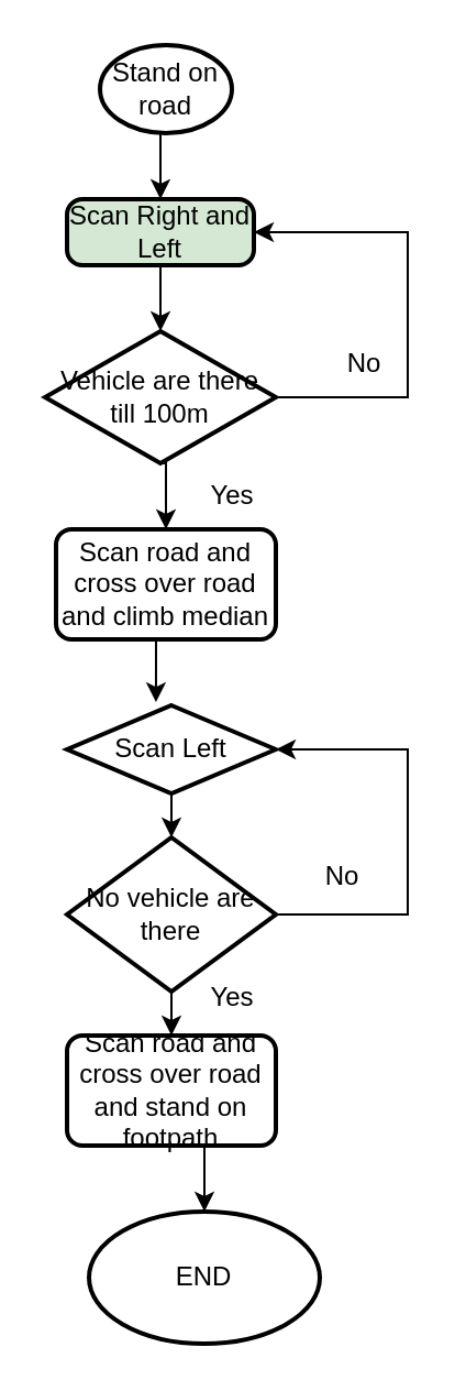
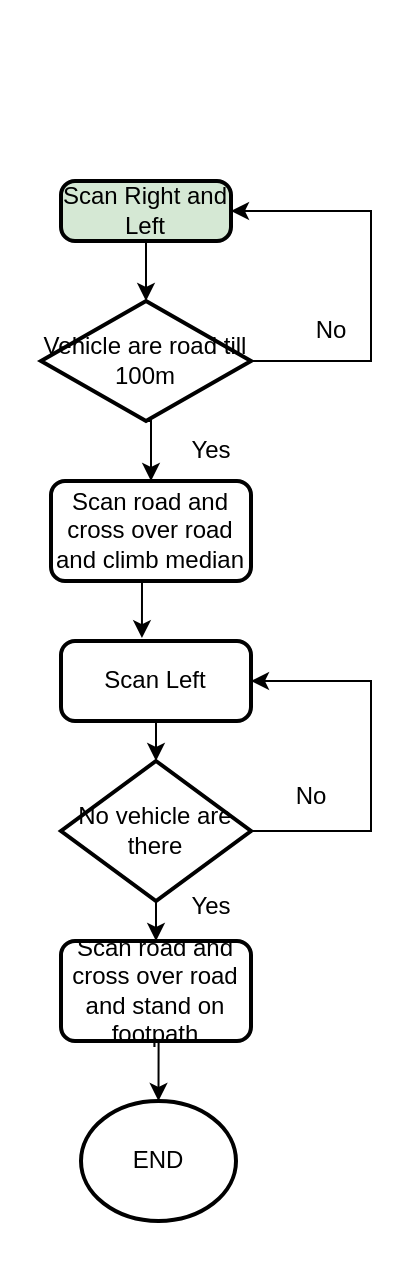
- <mxCell id="3" value="Stand on road" style="strokeWidth=2;html=1;shape=mxgraph.flowchart.start_2;whiteSpace=wrap;" vertex="1" parent="1"><mxGeometry x="45" y="20" width="60" height="40" as="geometry" /></mxCell>
- <mxCell id="2" style="edgeStyle=orthogonalEdgeStyle;rounded=0;orthogonalLoop=1;jettySize=auto;html=1;exitX=0.5;exitY=1;exitDx=0;exitDy=0;exitPerimeter=0;entryX=0.5;entryY=0;entryDx=0;entryDy=0;" edge="1" parent="1" source="3" target="7"><mxGeometry relative="1" as="geometry" /></mxCell>
- <mxCell id="6" value="Vehicle are there till 100m" style="strokeWidth=2;html=1;shape=mxgraph.flowchart.decision;whiteSpace=wrap;" vertex="1" parent="1"><mxGeometry x="20" y="150" width="105" height="60" as="geometry" /></mxCell>
+ <mxCell id="6" value="Vehicle are road till 100m" style="strokeWidth=2;html=1;shape=mxgraph.flowchart.decision;whiteSpace=wrap;" vertex="1" parent="1"><mxGeometry x="20" y="150" width="105" height="60" as="geometry" /></mxCell>
- <mxCell id="11" value="Scan Left" style="rhombus;whiteSpace=wrap;html=1;absoluteArcSize=1;arcSize=14;strokeWidth=2;" vertex="1" parent="1"><mxGeometry x="30" y="320" width="95" height="40" as="geometry" /></mxCell>
+ <mxCell id="11" value="Scan Left" style="rounded=1;whiteSpace=wrap;html=1;absoluteArcSize=1;arcSize=14;strokeWidth=2;" vertex="1" parent="1"><mxGeometry x="30" y="320" width="95" height="40" as="geometry" /></mxCell>
- <mxCell id="20" value="END" style="strokeWidth=2;html=1;shape=mxgraph.flowchart.start_2;whiteSpace=wrap;" vertex="1" parent="1"><mxGeometry x="40" y="550" width="105" height="60" as="geometry" /></mxCell>
+ <mxCell id="20" value="END" style="strokeWidth=2;html=1;shape=mxgraph.flowchart.start_2;whiteSpace=wrap;" vertex="1" parent="1"><mxGeometry x="40" y="550" width="77.5" height="60" as="geometry" /></mxCell>
